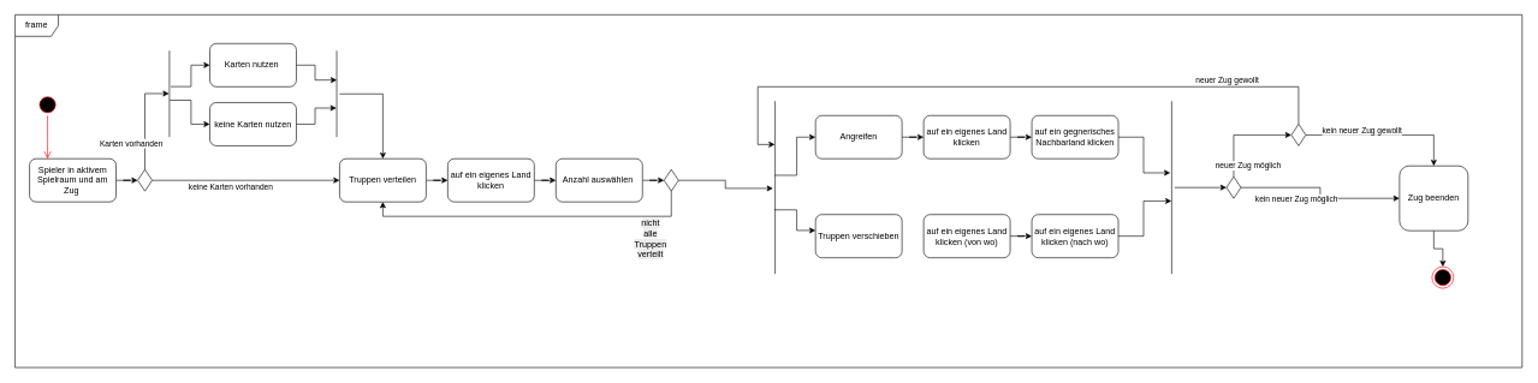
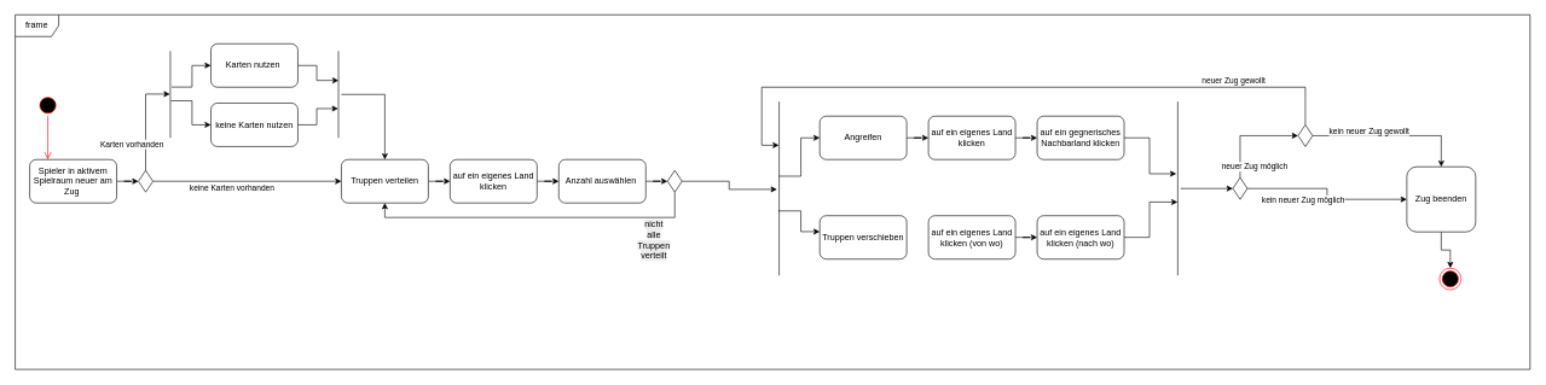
- <mxCell id="4" value="Spieler in aktivem Spielraum und am Zug&amp;nbsp;" style="rounded=1;whiteSpace=wrap;html=1;" vertex="1" parent="1"><mxGeometry x="40" y="220" width="120" height="60" as="geometry" /></mxCell>
+ <mxCell id="4" value="Spieler in aktivem Spielraum neuer am Zug&amp;nbsp;" style="rounded=1;whiteSpace=wrap;html=1;" vertex="1" parent="1"><mxGeometry x="40" y="220" width="120" height="60" as="geometry" /></mxCell>
